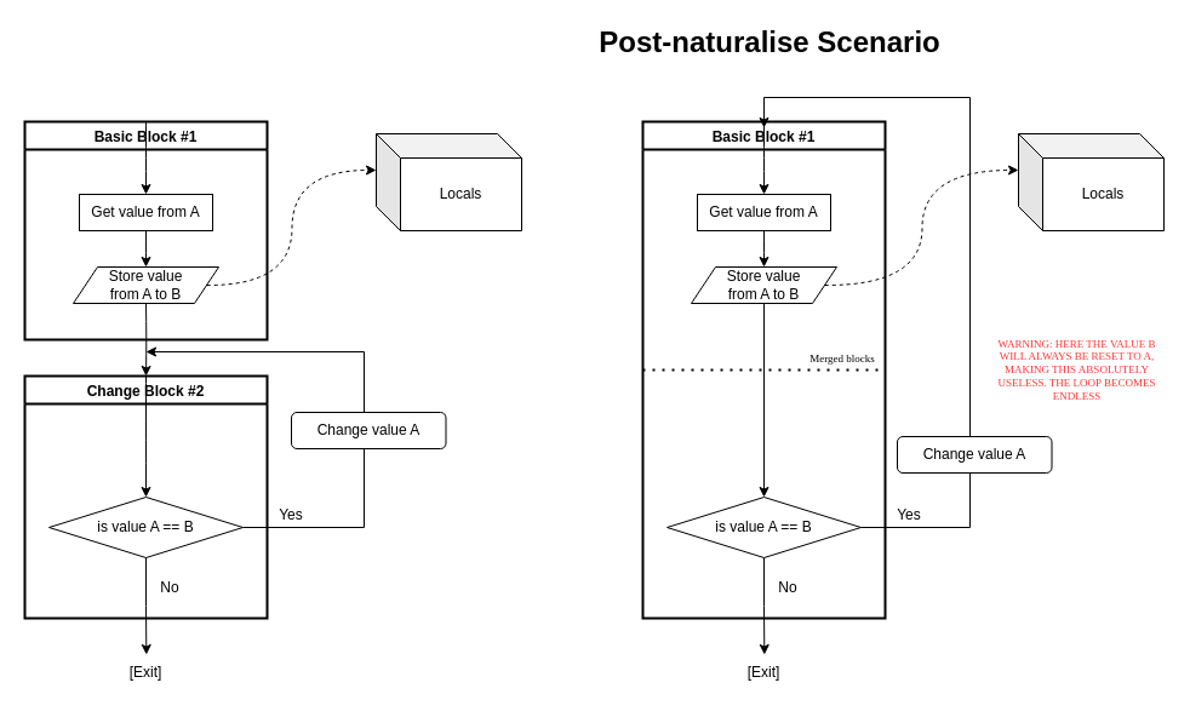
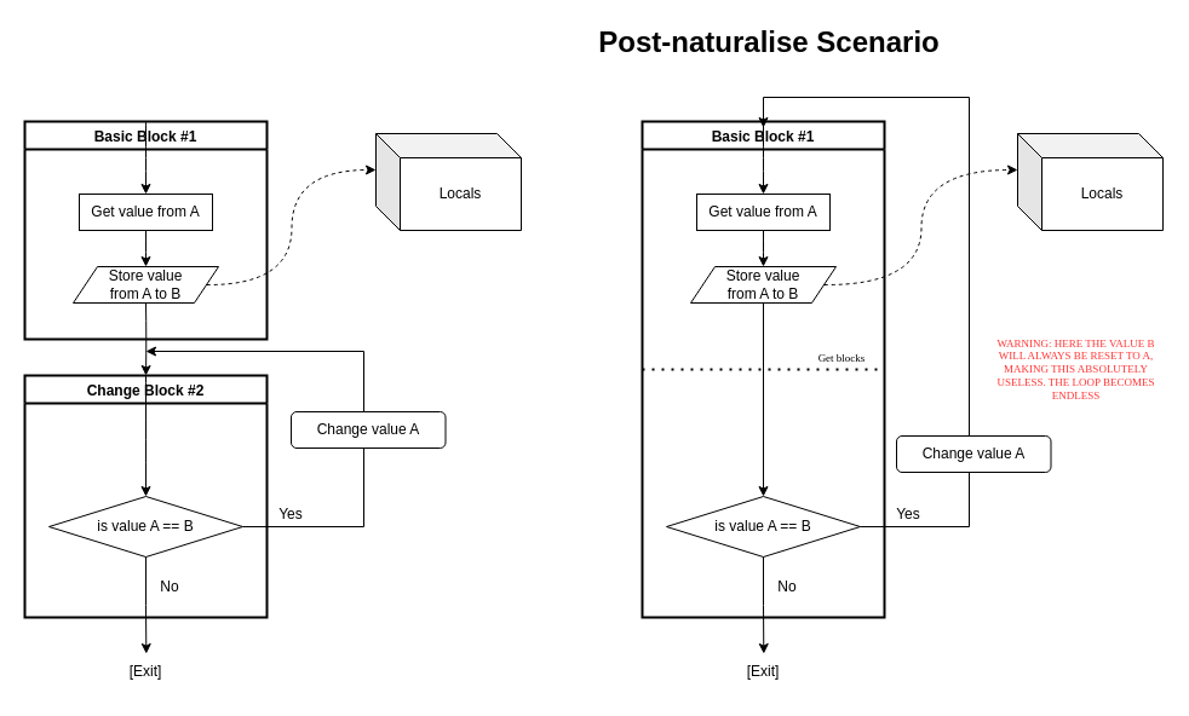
- <mxCell id="28" value="&lt;font face=&quot;Verdana&quot; style=&quot;line-height: 1; font-size: 9px;&quot;&gt;Merged blocks&lt;/font&gt;" style="text;html=1;strokeColor=none;fillColor=none;align=center;verticalAlign=middle;whiteSpace=wrap;rounded=0;" vertex="1" parent="19"><mxGeometry x="120" y="180" width="90" height="30" as="geometry" /></mxCell>
+ <mxCell id="28" value="&lt;font face=&quot;Verdana&quot; style=&quot;line-height: 1; font-size: 9px;&quot;&gt;Get blocks&lt;/font&gt;" style="text;html=1;strokeColor=none;fillColor=none;align=center;verticalAlign=middle;whiteSpace=wrap;rounded=0;" vertex="1" parent="19"><mxGeometry x="120" y="180" width="90" height="30" as="geometry" /></mxCell>
